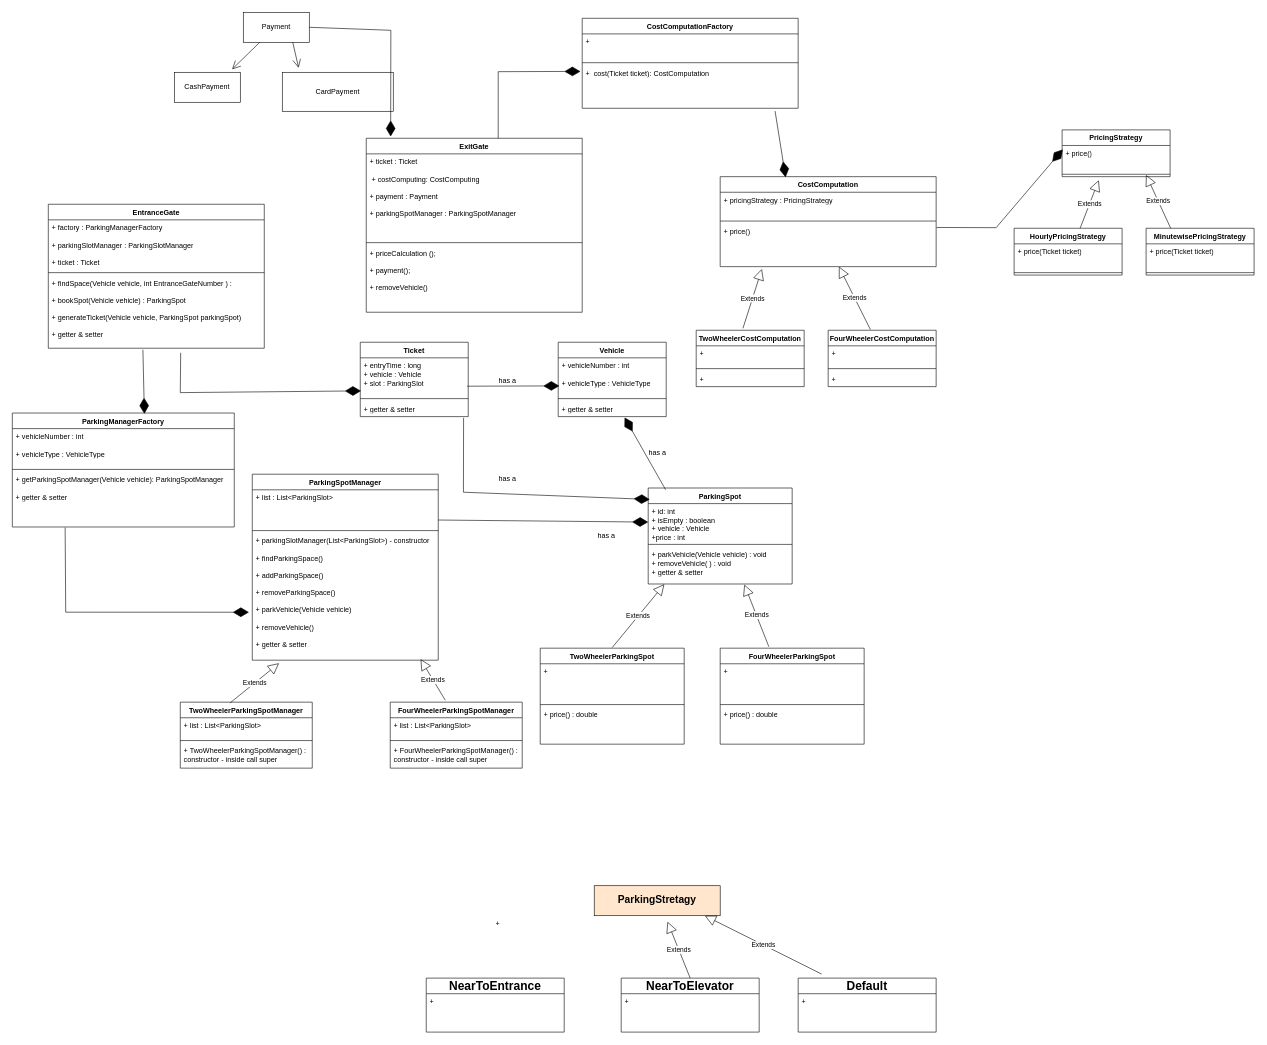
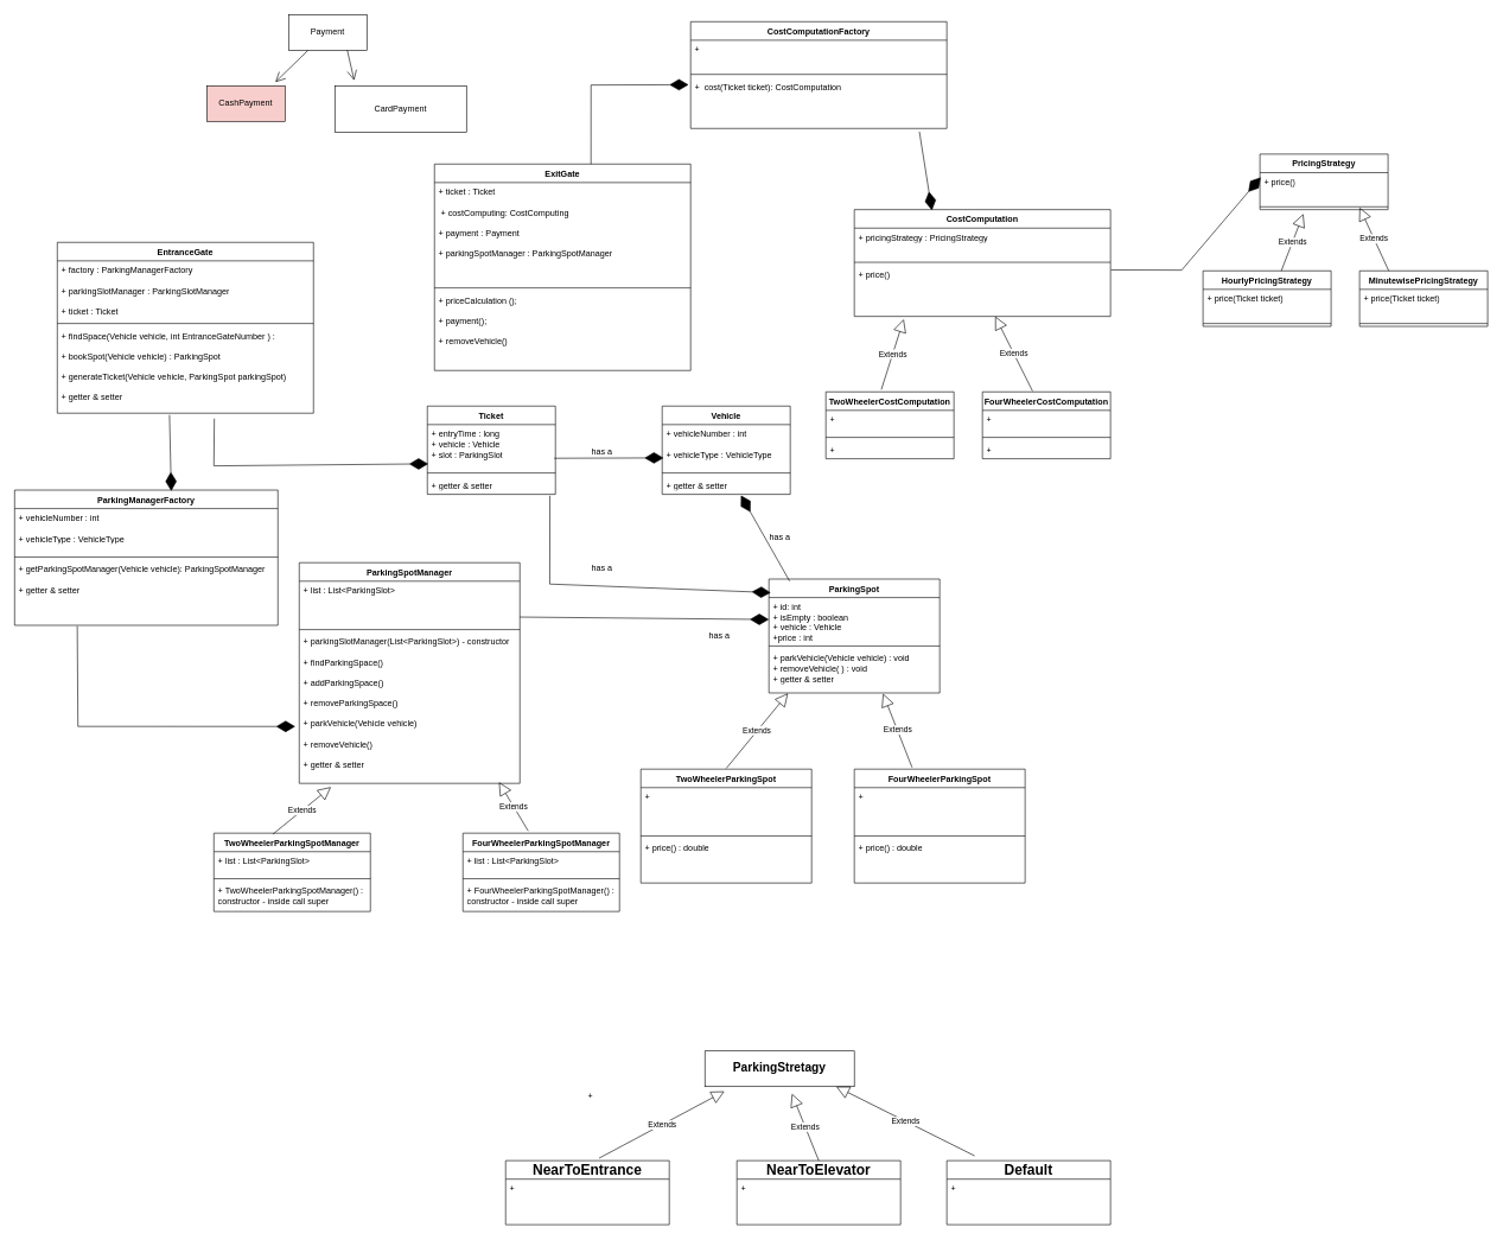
- <mxCell id="109" value="" style="endArrow=diamondThin;endFill=1;endSize=24;html=1;rounded=0;exitX=1;exitY=0.5;exitDx=0;exitDy=0;entryX=0.113;entryY=-0.01;entryDx=0;entryDy=0;entryPerimeter=0;" edge="1" parent="1" source="104" target="68"><mxGeometry width="160" relative="1" as="geometry"><mxPoint x="640" y="151" as="sourcePoint" /><mxPoint x="777" y="40" as="targetPoint" /><Array as="points"><mxPoint x="651" y="50" /></Array></mxGeometry></mxCell>
- <mxCell id="105" value="CashPayment" style="html=1;whiteSpace=wrap;" vertex="1" parent="1"><mxGeometry x="290" y="120" width="110" height="50" as="geometry" /></mxCell>
+ <mxCell id="105" value="CashPayment" style="html=1;whiteSpace=wrap;fillColor=#f8cecc;" vertex="1" parent="1"><mxGeometry x="290" y="120" width="110" height="50" as="geometry" /></mxCell>
- <mxCell id="43" value="&lt;b&gt;&lt;font style=&quot;font-size: 17px;&quot;&gt;ParkingStretagy&lt;/font&gt;&lt;/b&gt;" style="html=1;whiteSpace=wrap;fillColor=#ffe6cc;" vertex="1" parent="1"><mxGeometry x="990" y="1476" width="210" height="50" as="geometry" /></mxCell>
+ <mxCell id="43" value="&lt;b&gt;&lt;font style=&quot;font-size: 17px;&quot;&gt;ParkingStretagy&lt;/font&gt;&lt;/b&gt;" style="html=1;whiteSpace=wrap;" vertex="1" parent="1"><mxGeometry x="990" y="1476" width="210" height="50" as="geometry" /></mxCell>
+ <mxCell id="46" value="Extends" style="endArrow=block;endSize=16;endFill=0;html=1;rounded=0;exitX=0.571;exitY=-0.038;exitDx=0;exitDy=0;exitPerimeter=0;entryX=0.131;entryY=1.134;entryDx=0;entryDy=0;entryPerimeter=0;" edge="1" parent="1" source="36" target="43"><mxGeometry width="160" relative="1" as="geometry"><mxPoint x="1035" y="1620" as="sourcePoint" /><mxPoint x="997" y="1526" as="targetPoint" /></mxGeometry></mxCell>
